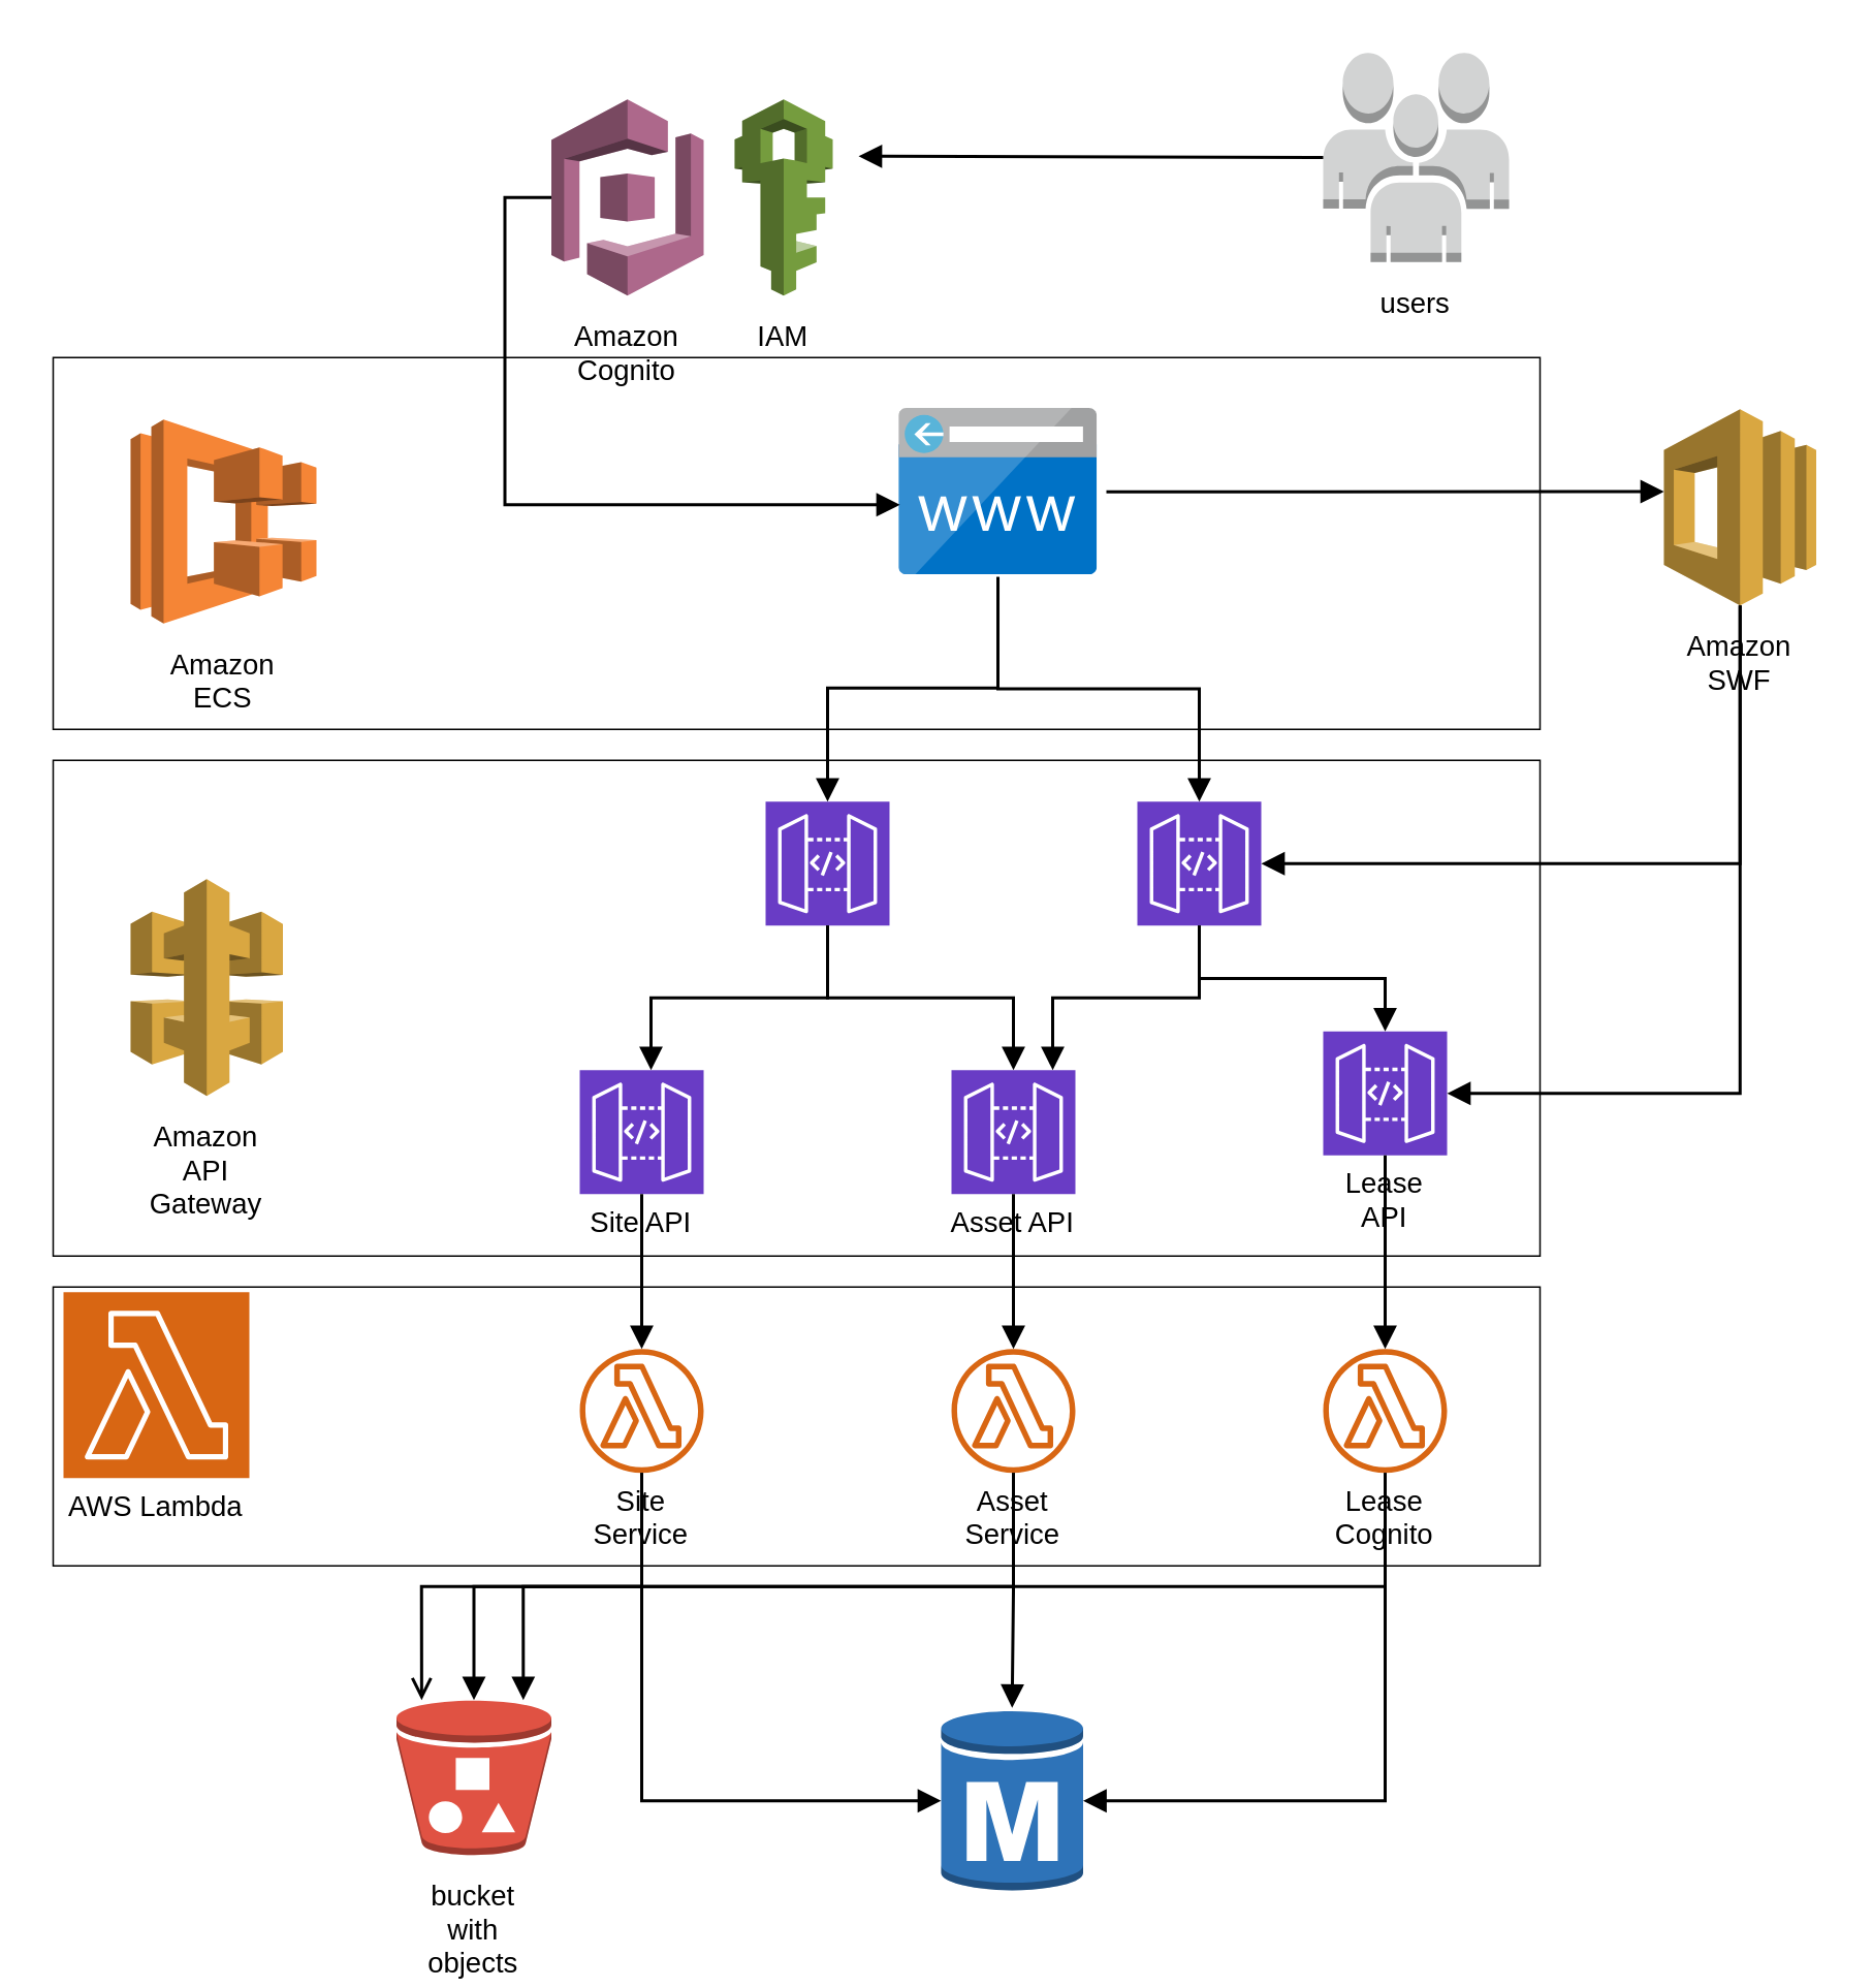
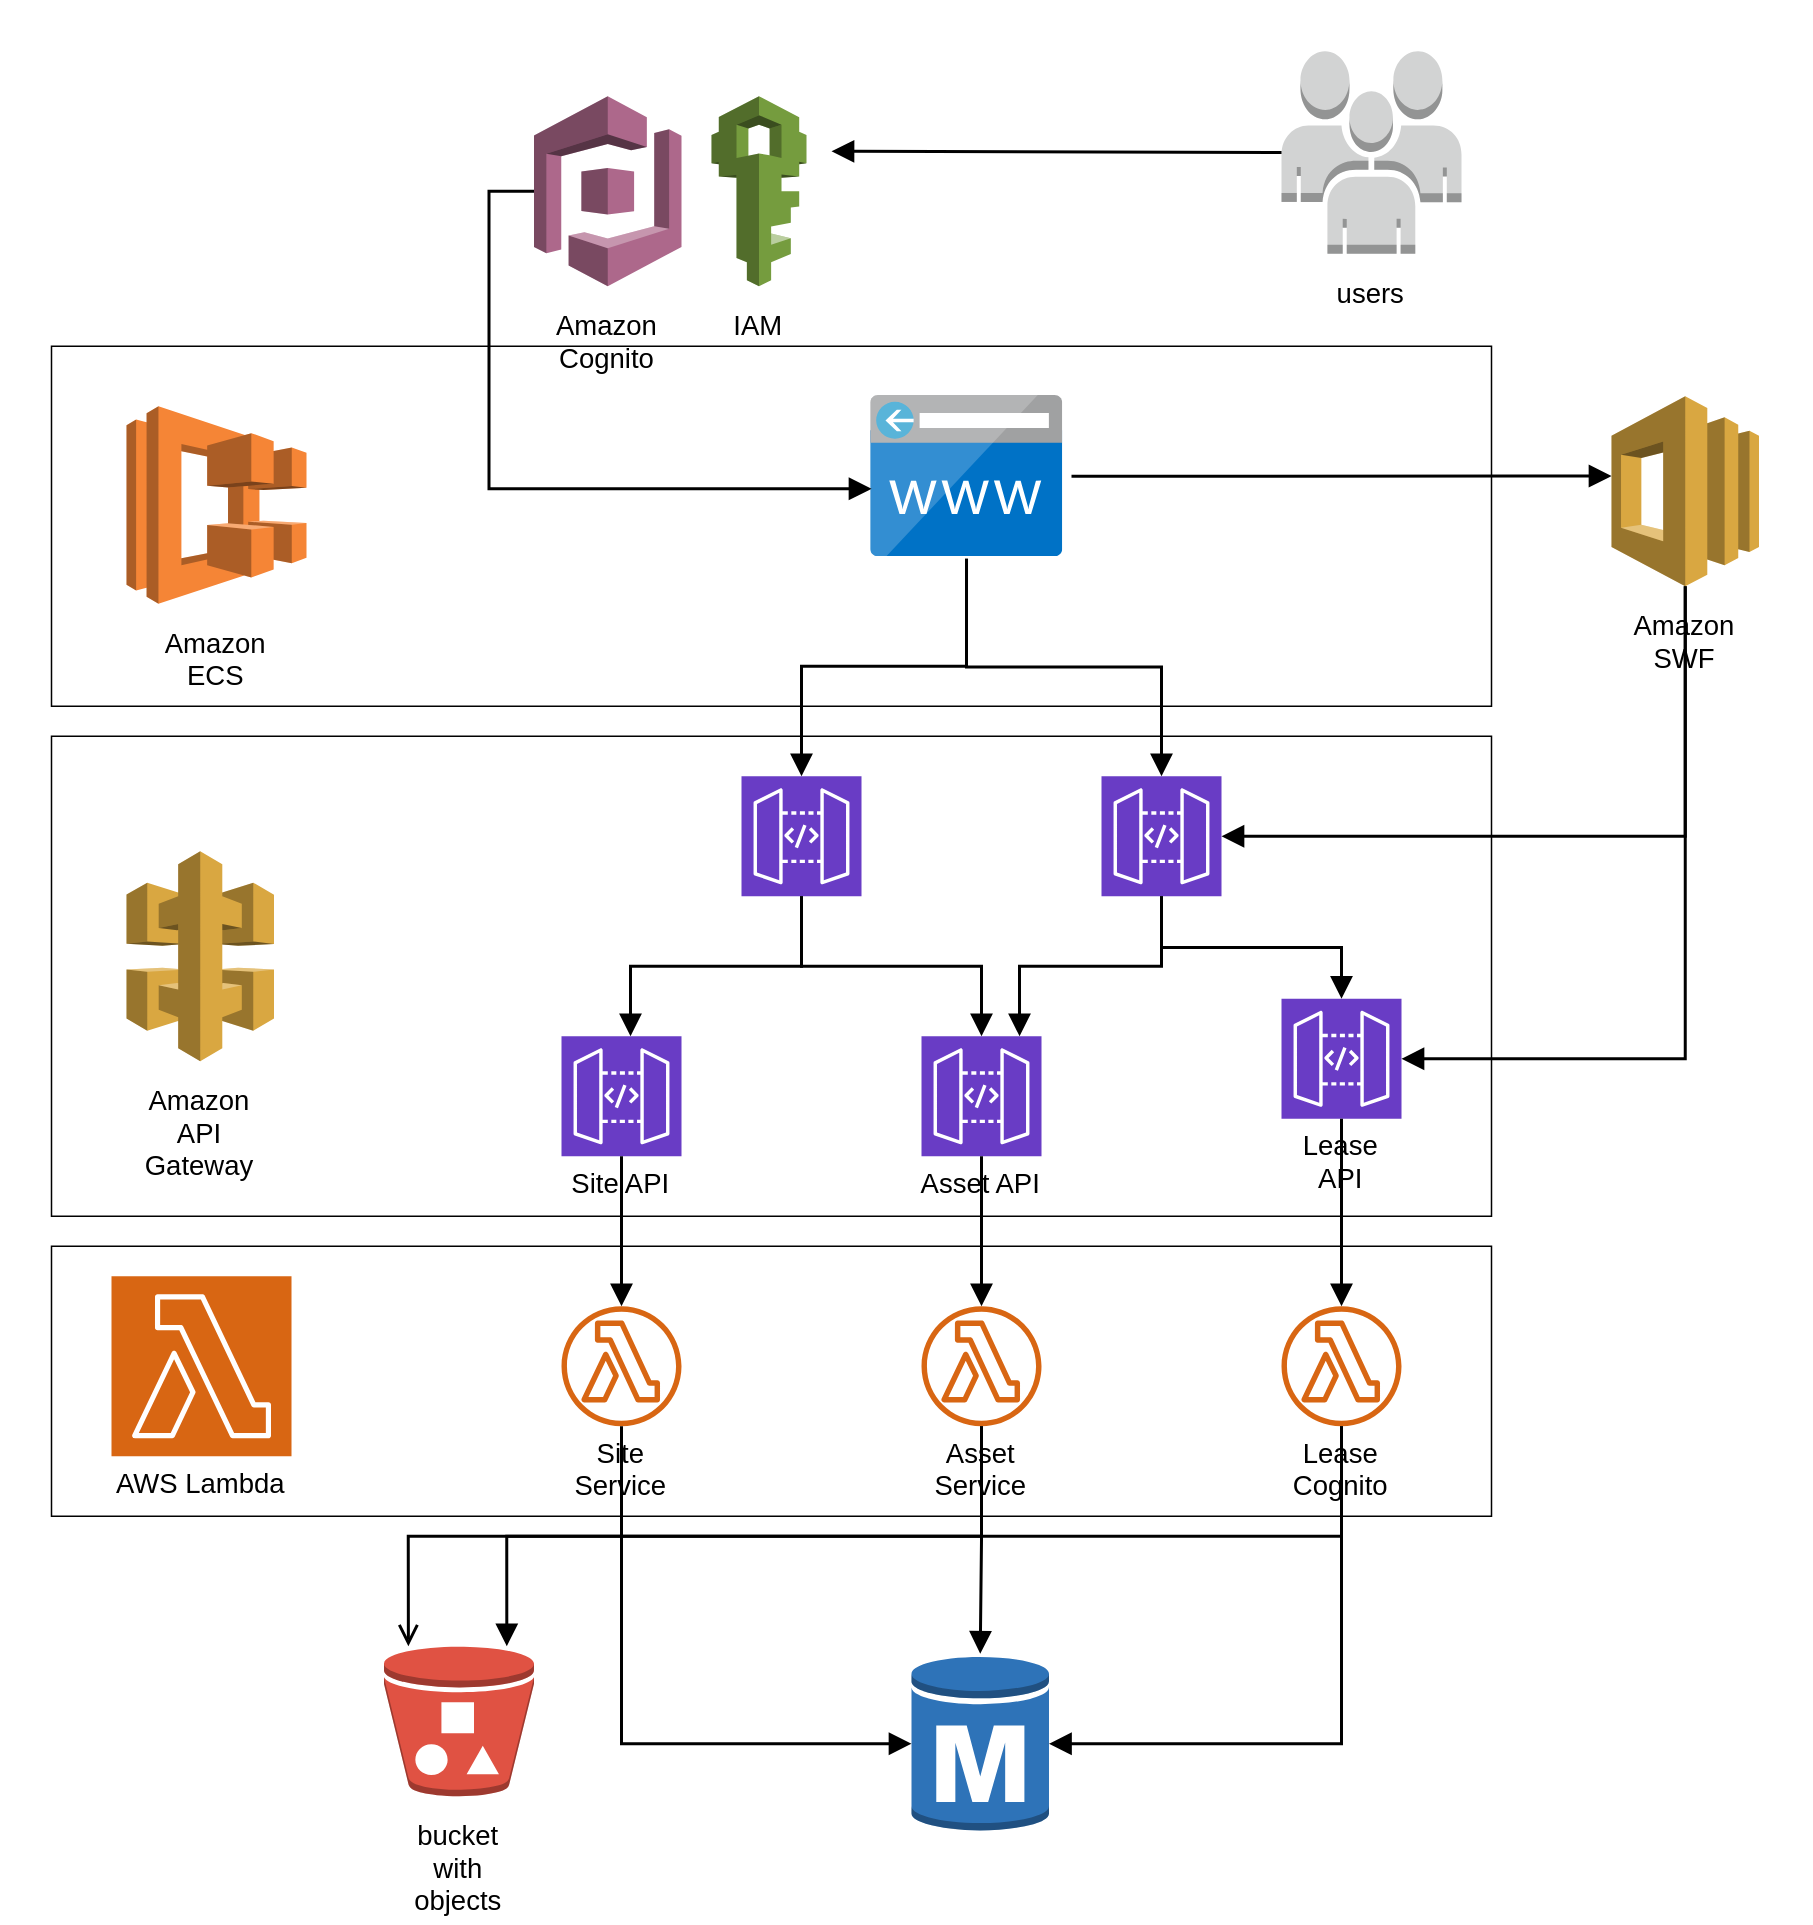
- <mxCell id="3" value="AWS Lambda" style="html=1;whiteSpace=wrap;shape=mxgraph.aws4.resourceIcon;resIcon=mxgraph.aws4.lambda;verticalLabelPosition=bottom;align=center;verticalAlign=top;strokeColor=#ffffff;fontSize=11;spacing=0;strokeOpacity=100;fillColor=#d86613;strokeWidth=1.2;" parent="1" vertex="1"><mxGeometry x="24" y="500" width="72" height="72" as="geometry" /></mxCell>
+ <mxCell id="3" value="AWS Lambda" style="html=1;whiteSpace=wrap;shape=mxgraph.aws4.resourceIcon;resIcon=mxgraph.aws4.lambda;verticalLabelPosition=bottom;align=center;verticalAlign=top;strokeColor=#ffffff;fontSize=11;spacing=0;strokeOpacity=100;fillColor=#d86613;strokeWidth=1.2;" parent="1" vertex="1"><mxGeometry x="44" y="510" width="72" height="72" as="geometry" /></mxCell>
- <mxCell id="40" value="" style="html=1;jettySize=18;fontSize=11;strokeOpacity=100;strokeWidth=1.2;rounded=1;arcSize=0;edgeStyle=orthogonalEdgeStyle;startArrow=none;endArrow=block;endFill=1;exitX=0.5;exitY=1;exitPerimeter=1;entryX=0.5;entryY=-1.093e-16;entryPerimeter=1;" parent="1" source="4" target="39" edge="1"><mxGeometry width="100" height="100" relative="1" as="geometry" /></mxCell>
